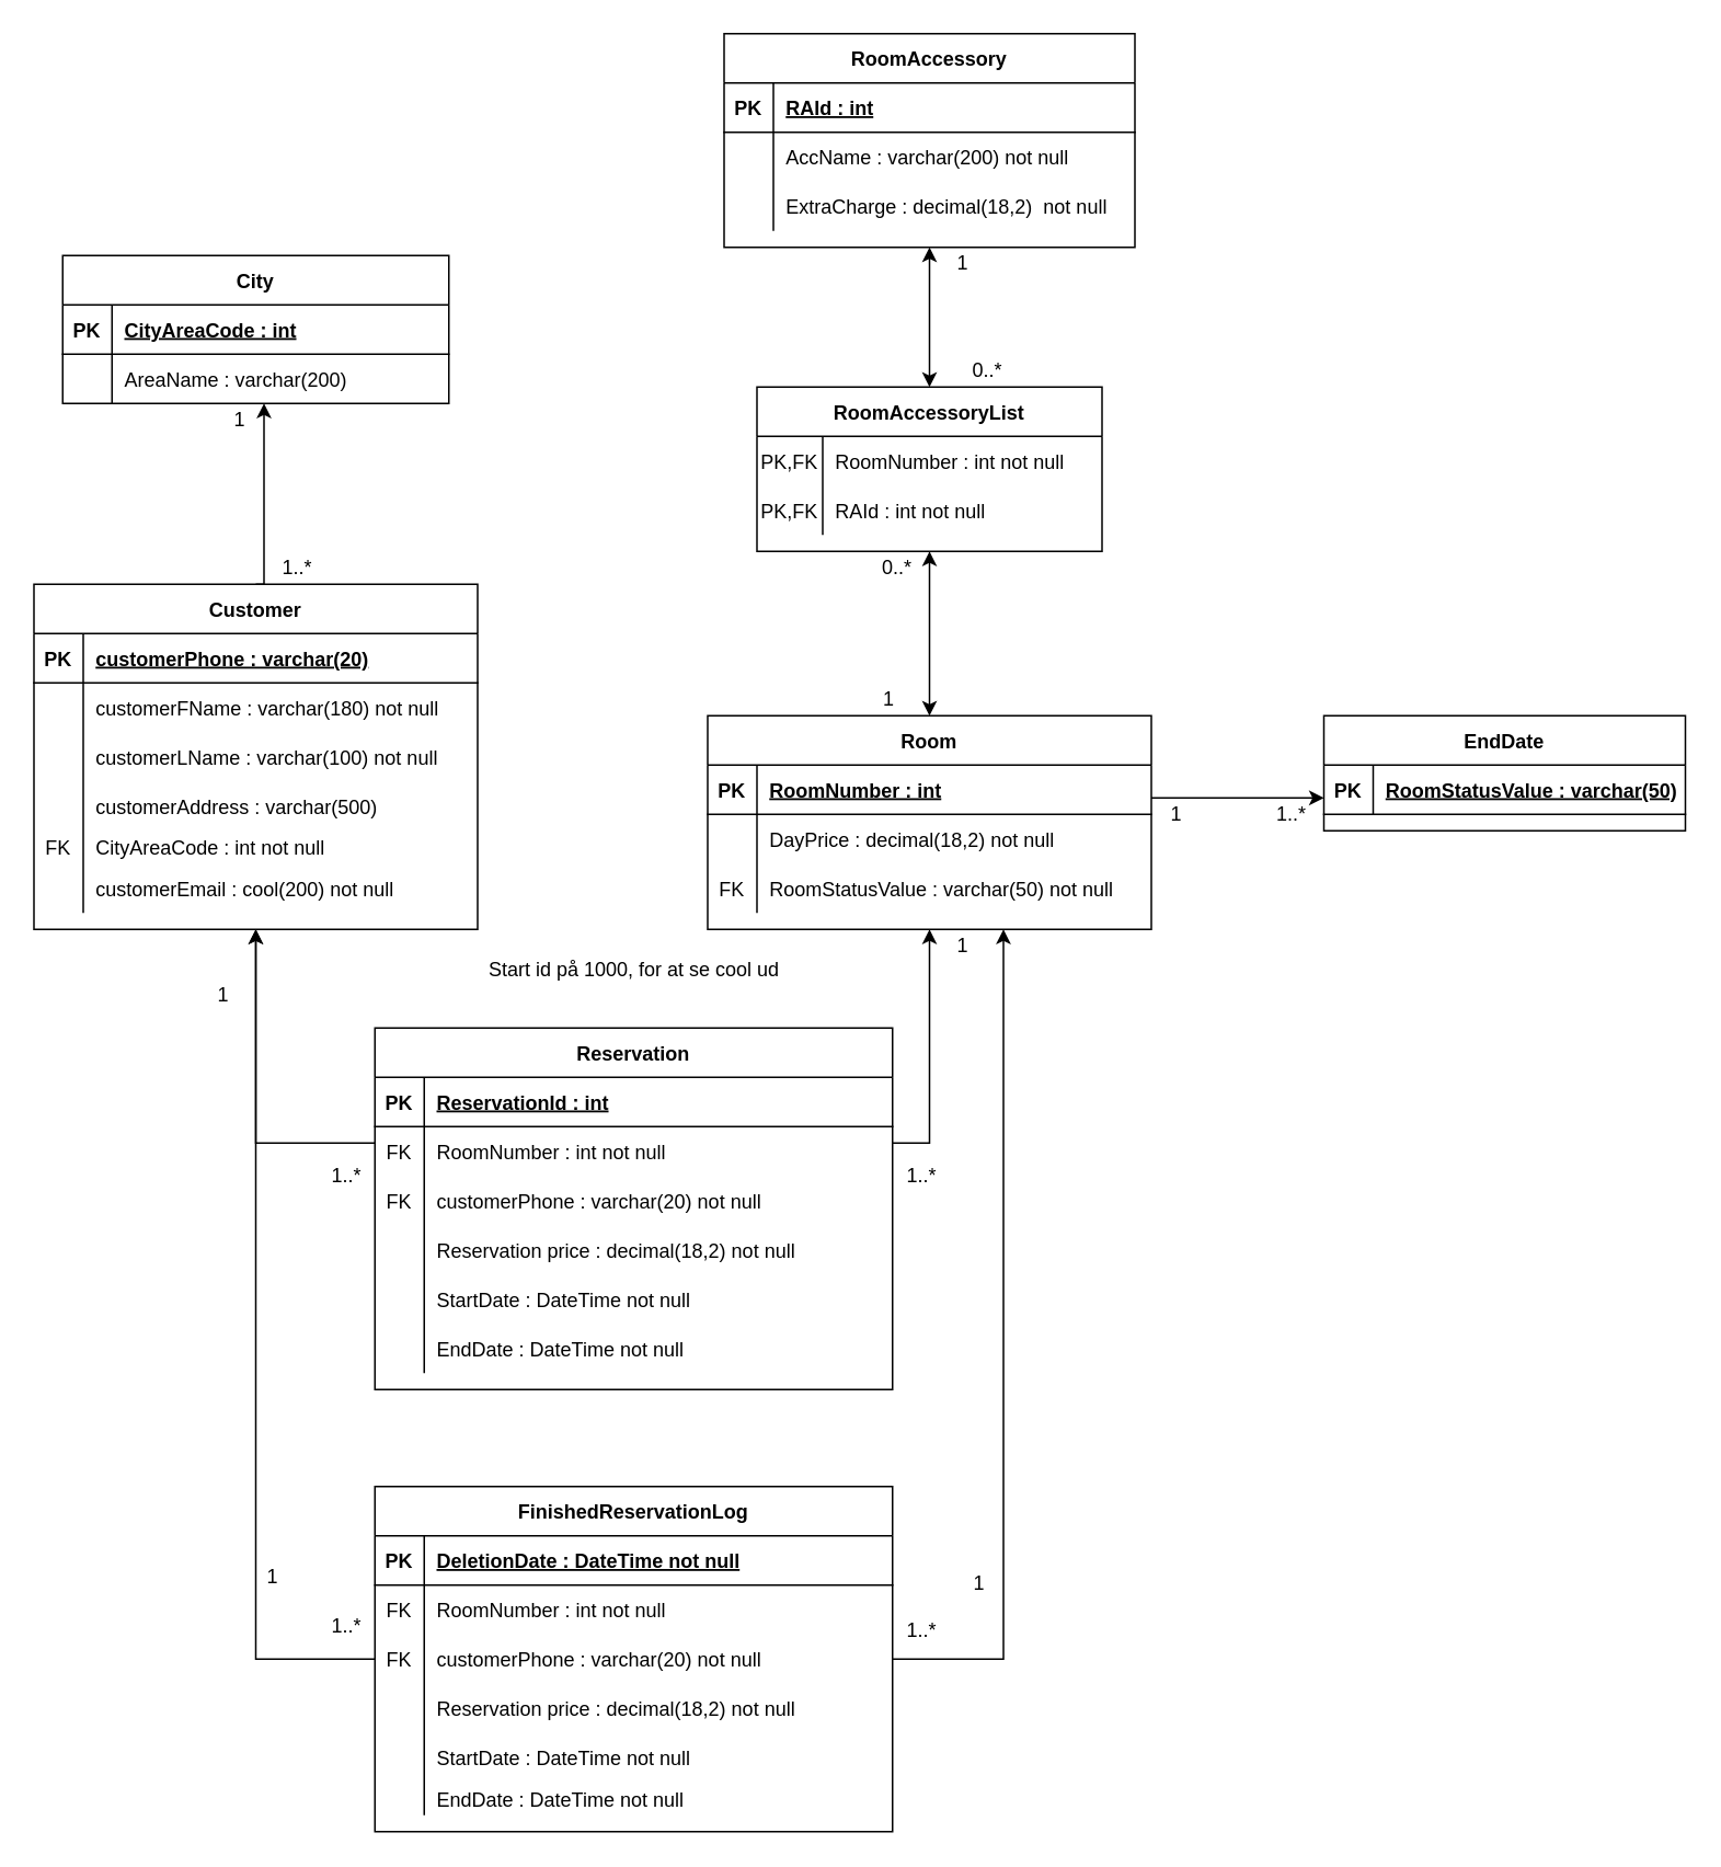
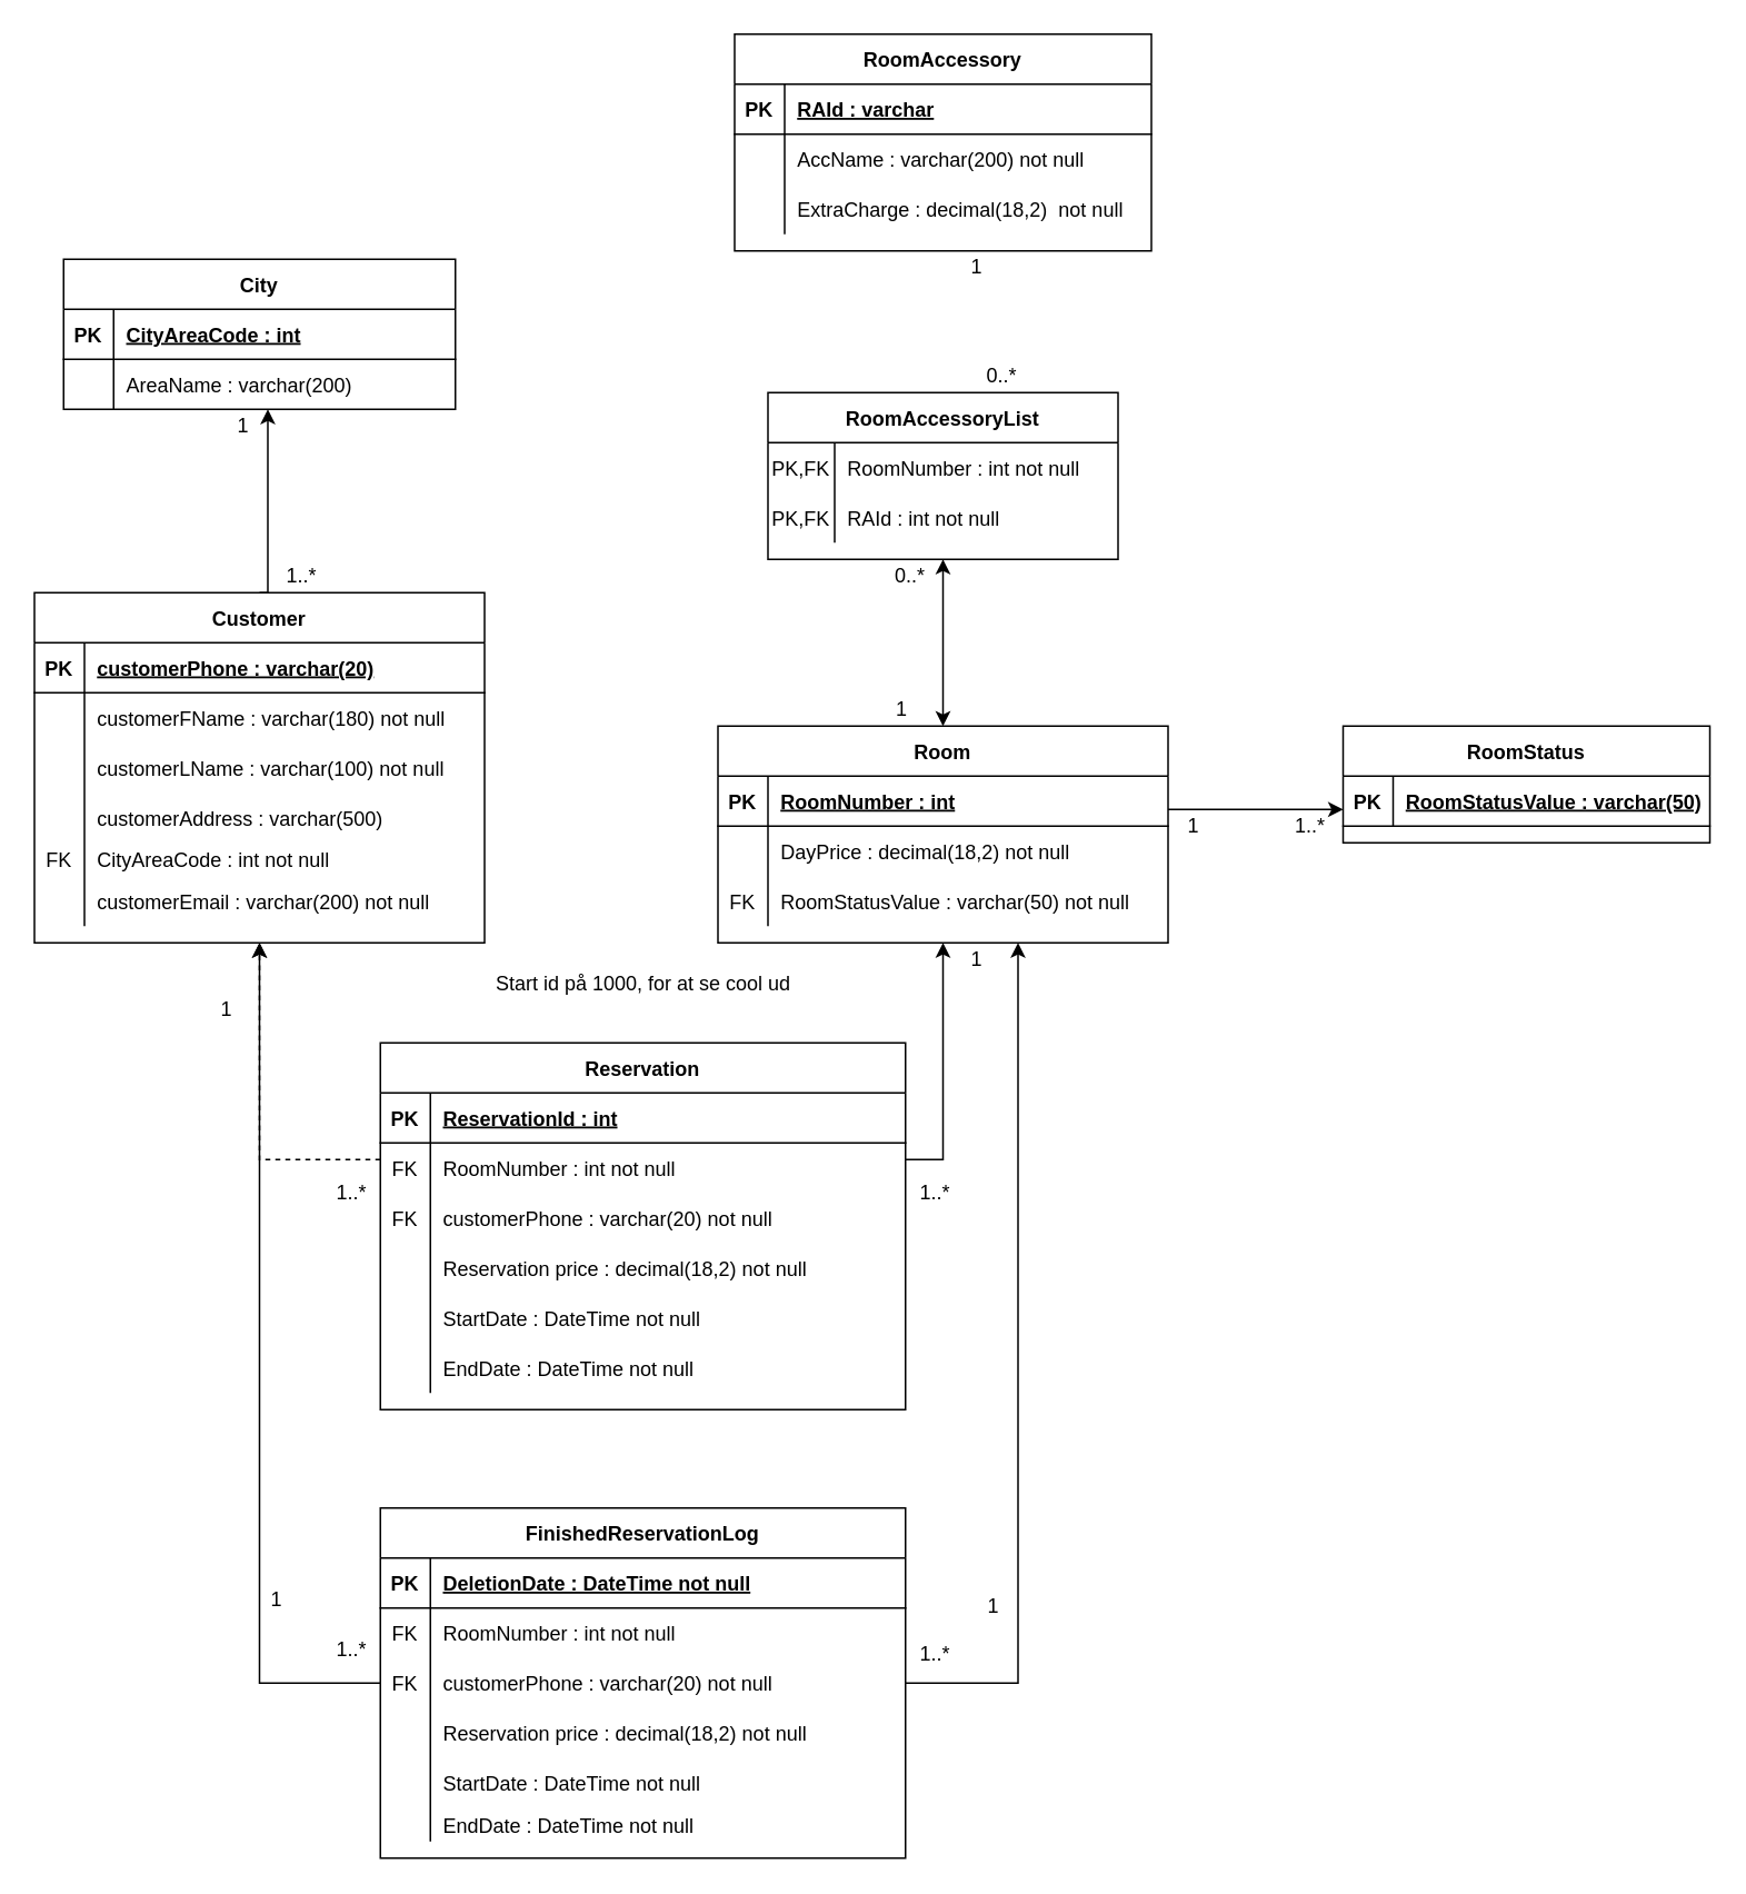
- <mxCell id="16" value="RAId : int" style="shape=partialRectangle;connectable=0;fillColor=none;top=0;left=0;bottom=0;right=0;align=left;spacingLeft=6;fontStyle=5;overflow=hidden;" vertex="1" parent="14"><mxGeometry x="30" width="220" height="30" as="geometry" /></mxCell>
+ <mxCell id="16" value="RAId : varchar" style="shape=partialRectangle;connectable=0;fillColor=none;top=0;left=0;bottom=0;right=0;align=left;spacingLeft=6;fontStyle=5;overflow=hidden;" vertex="1" parent="14"><mxGeometry x="30" width="220" height="30" as="geometry" /></mxCell>
- <mxCell id="12" style="edgeStyle=orthogonalEdgeStyle;rounded=0;orthogonalLoop=1;jettySize=auto;html=1;exitX=0.5;exitY=1;exitDx=0;exitDy=0;startArrow=classic;startFill=1;" edge="1" parent="1" source="13" target="24"><mxGeometry relative="1" as="geometry" /></mxCell>
- <mxCell id="80" value="EndDate" style="shape=table;startSize=30;container=1;collapsible=1;childLayout=tableLayout;fixedRows=1;rowLines=0;fontStyle=1;align=center;resizeLast=1;" vertex="1" parent="1"><mxGeometry x="805" y="435" width="220" height="70" as="geometry" /></mxCell>
+ <mxCell id="80" value="RoomStatus" style="shape=table;startSize=30;container=1;collapsible=1;childLayout=tableLayout;fixedRows=1;rowLines=0;fontStyle=1;align=center;resizeLast=1;" vertex="1" parent="1"><mxGeometry x="805" y="435" width="220" height="70" as="geometry" /></mxCell>
- <mxCell id="51" value="customerEmail : cool(200) not null" style="shape=partialRectangle;connectable=0;fillColor=none;top=0;left=0;bottom=0;right=0;align=left;spacingLeft=6;overflow=hidden;" vertex="1" parent="49"><mxGeometry x="30" width="240" height="30" as="geometry" /></mxCell>
+ <mxCell id="51" value="customerEmail : varchar(200) not null" style="shape=partialRectangle;connectable=0;fillColor=none;top=0;left=0;bottom=0;right=0;align=left;spacingLeft=6;overflow=hidden;" vertex="1" parent="49"><mxGeometry x="30" width="240" height="30" as="geometry" /></mxCell>
- <mxCell id="72" style="edgeStyle=orthogonalEdgeStyle;rounded=0;orthogonalLoop=1;jettySize=auto;html=1;startArrow=none;startFill=0;" edge="1" parent="1" source="53" target="33"><mxGeometry relative="1" as="geometry"><Array as="points"><mxPoint x="155" y="695" /></Array></mxGeometry></mxCell>
+ <mxCell id="72" style="edgeStyle=orthogonalEdgeStyle;rounded=0;orthogonalLoop=1;jettySize=auto;html=1;startArrow=none;startFill=0;dashed=1;" edge="1" parent="1" source="53" target="33"><mxGeometry relative="1" as="geometry"><Array as="points"><mxPoint x="155" y="695" /></Array></mxGeometry></mxCell>
